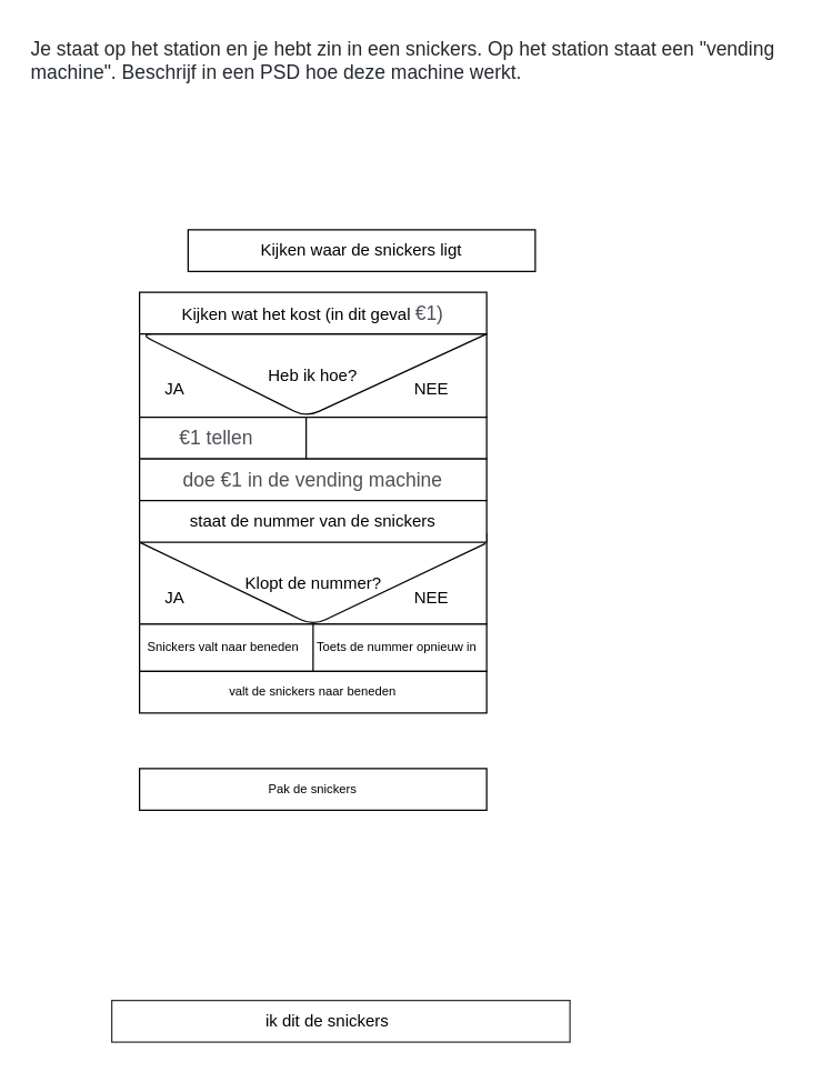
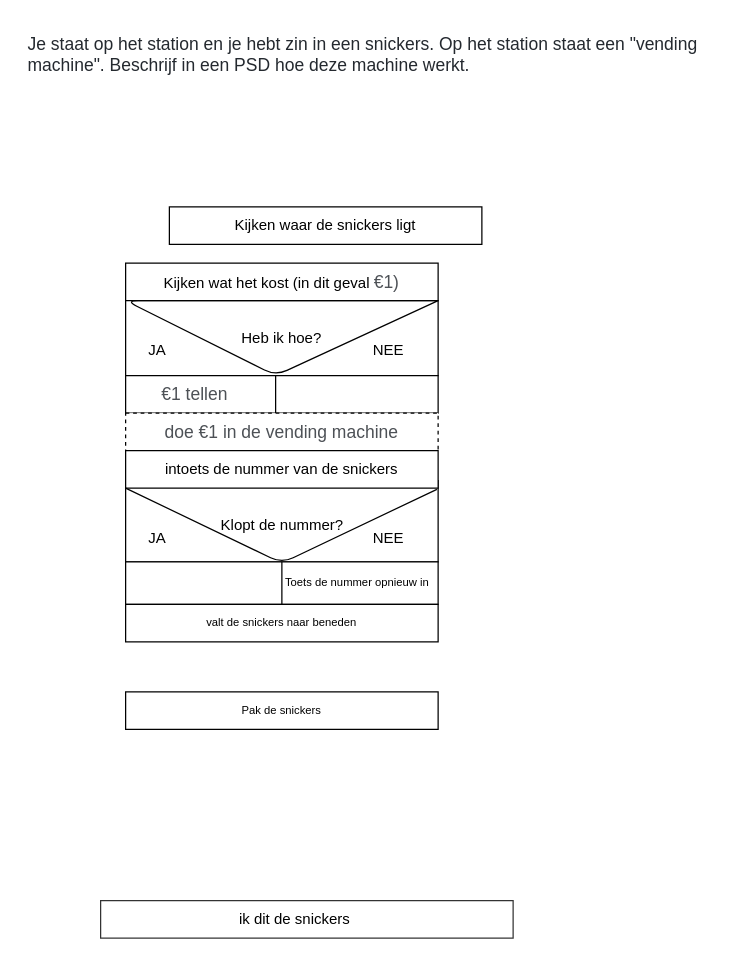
- <mxCell id="27" value="&lt;span style=&quot;color: rgb(77 , 81 , 86) ; font-family: &amp;#34;arial&amp;#34; , sans-serif ; font-size: 14px ; font-style: normal ; font-weight: 400 ; letter-spacing: normal ; text-align: left ; text-indent: 0px ; text-transform: none ; word-spacing: 0px ; background-color: rgb(255 , 255 , 255) ; display: inline ; float: none&quot;&gt;doe&amp;nbsp;&lt;/span&gt;&lt;span style=&quot;color: rgb(77 , 81 , 86) ; font-family: &amp;#34;arial&amp;#34; , sans-serif ; font-size: 14px ; text-align: left ; background-color: rgb(255 , 255 , 255)&quot;&gt;€1 in de vending machine&lt;/span&gt;" style="rounded=0;whiteSpace=wrap;html=1;strokeWidth=1;" vertex="1" parent="1"><mxGeometry x="100" y="330" width="250" height="30" as="geometry" /></mxCell>
+ <mxCell id="27" value="&lt;span style=&quot;color: rgb(77 , 81 , 86) ; font-family: &amp;#34;arial&amp;#34; , sans-serif ; font-size: 14px ; font-style: normal ; font-weight: 400 ; letter-spacing: normal ; text-align: left ; text-indent: 0px ; text-transform: none ; word-spacing: 0px ; background-color: rgb(255 , 255 , 255) ; display: inline ; float: none&quot;&gt;doe&amp;nbsp;&lt;/span&gt;&lt;span style=&quot;color: rgb(77 , 81 , 86) ; font-family: &amp;#34;arial&amp;#34; , sans-serif ; font-size: 14px ; text-align: left ; background-color: rgb(255 , 255 , 255)&quot;&gt;€1 in de vending machine&lt;/span&gt;" style="rounded=0;whiteSpace=wrap;html=1;strokeWidth=1;dashed=1;" vertex="1" parent="1"><mxGeometry x="100" y="330" width="250" height="30" as="geometry" /></mxCell>
- <mxCell id="28" value="staat de nummer van de snickers" style="rounded=0;whiteSpace=wrap;html=1;strokeWidth=1;" vertex="1" parent="1"><mxGeometry x="100" y="360" width="250" height="30" as="geometry" /></mxCell>
+ <mxCell id="28" value="intoets de nummer van de snickers" style="rounded=0;whiteSpace=wrap;html=1;strokeWidth=1;" vertex="1" parent="1"><mxGeometry x="100" y="360" width="250" height="30" as="geometry" /></mxCell>
- <mxCell id="9" value="Snickers valt naar beneden" style="text;html=1;resizable=0;autosize=1;align=center;verticalAlign=middle;points=[];fillColor=none;strokeColor=none;rounded=0;fontSize=9;" vertex="1" parent="2"><mxGeometry x="20" y="63" width="120" height="20" as="geometry" /></mxCell>
